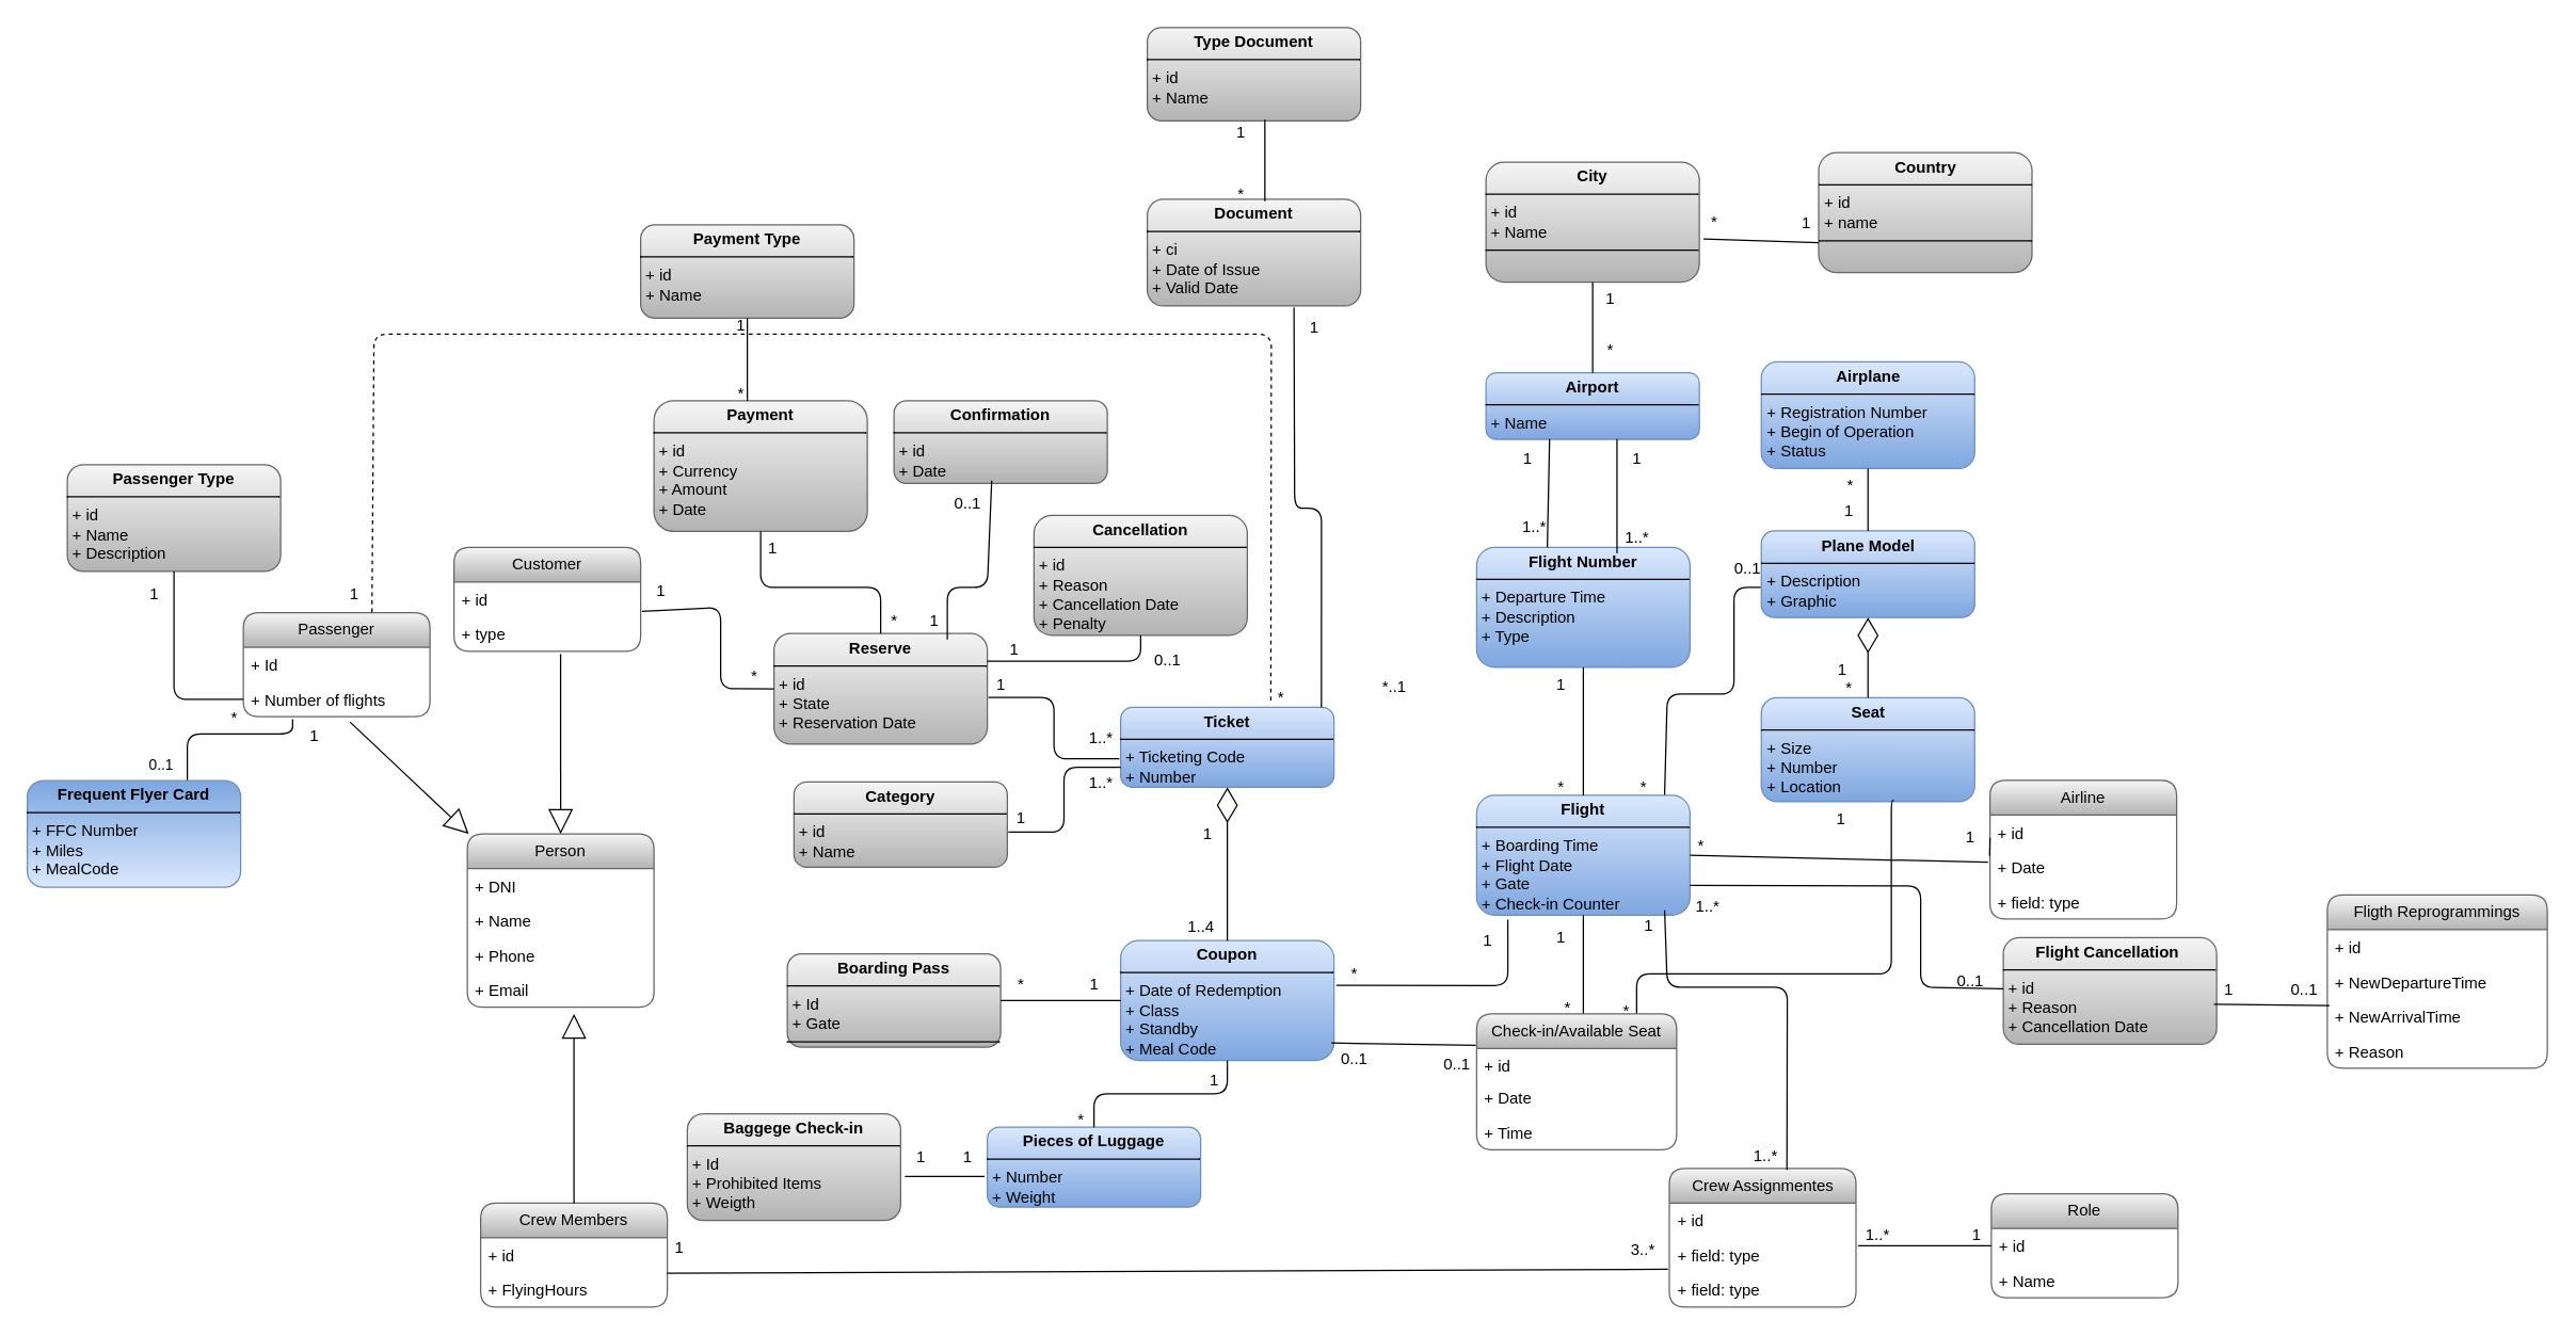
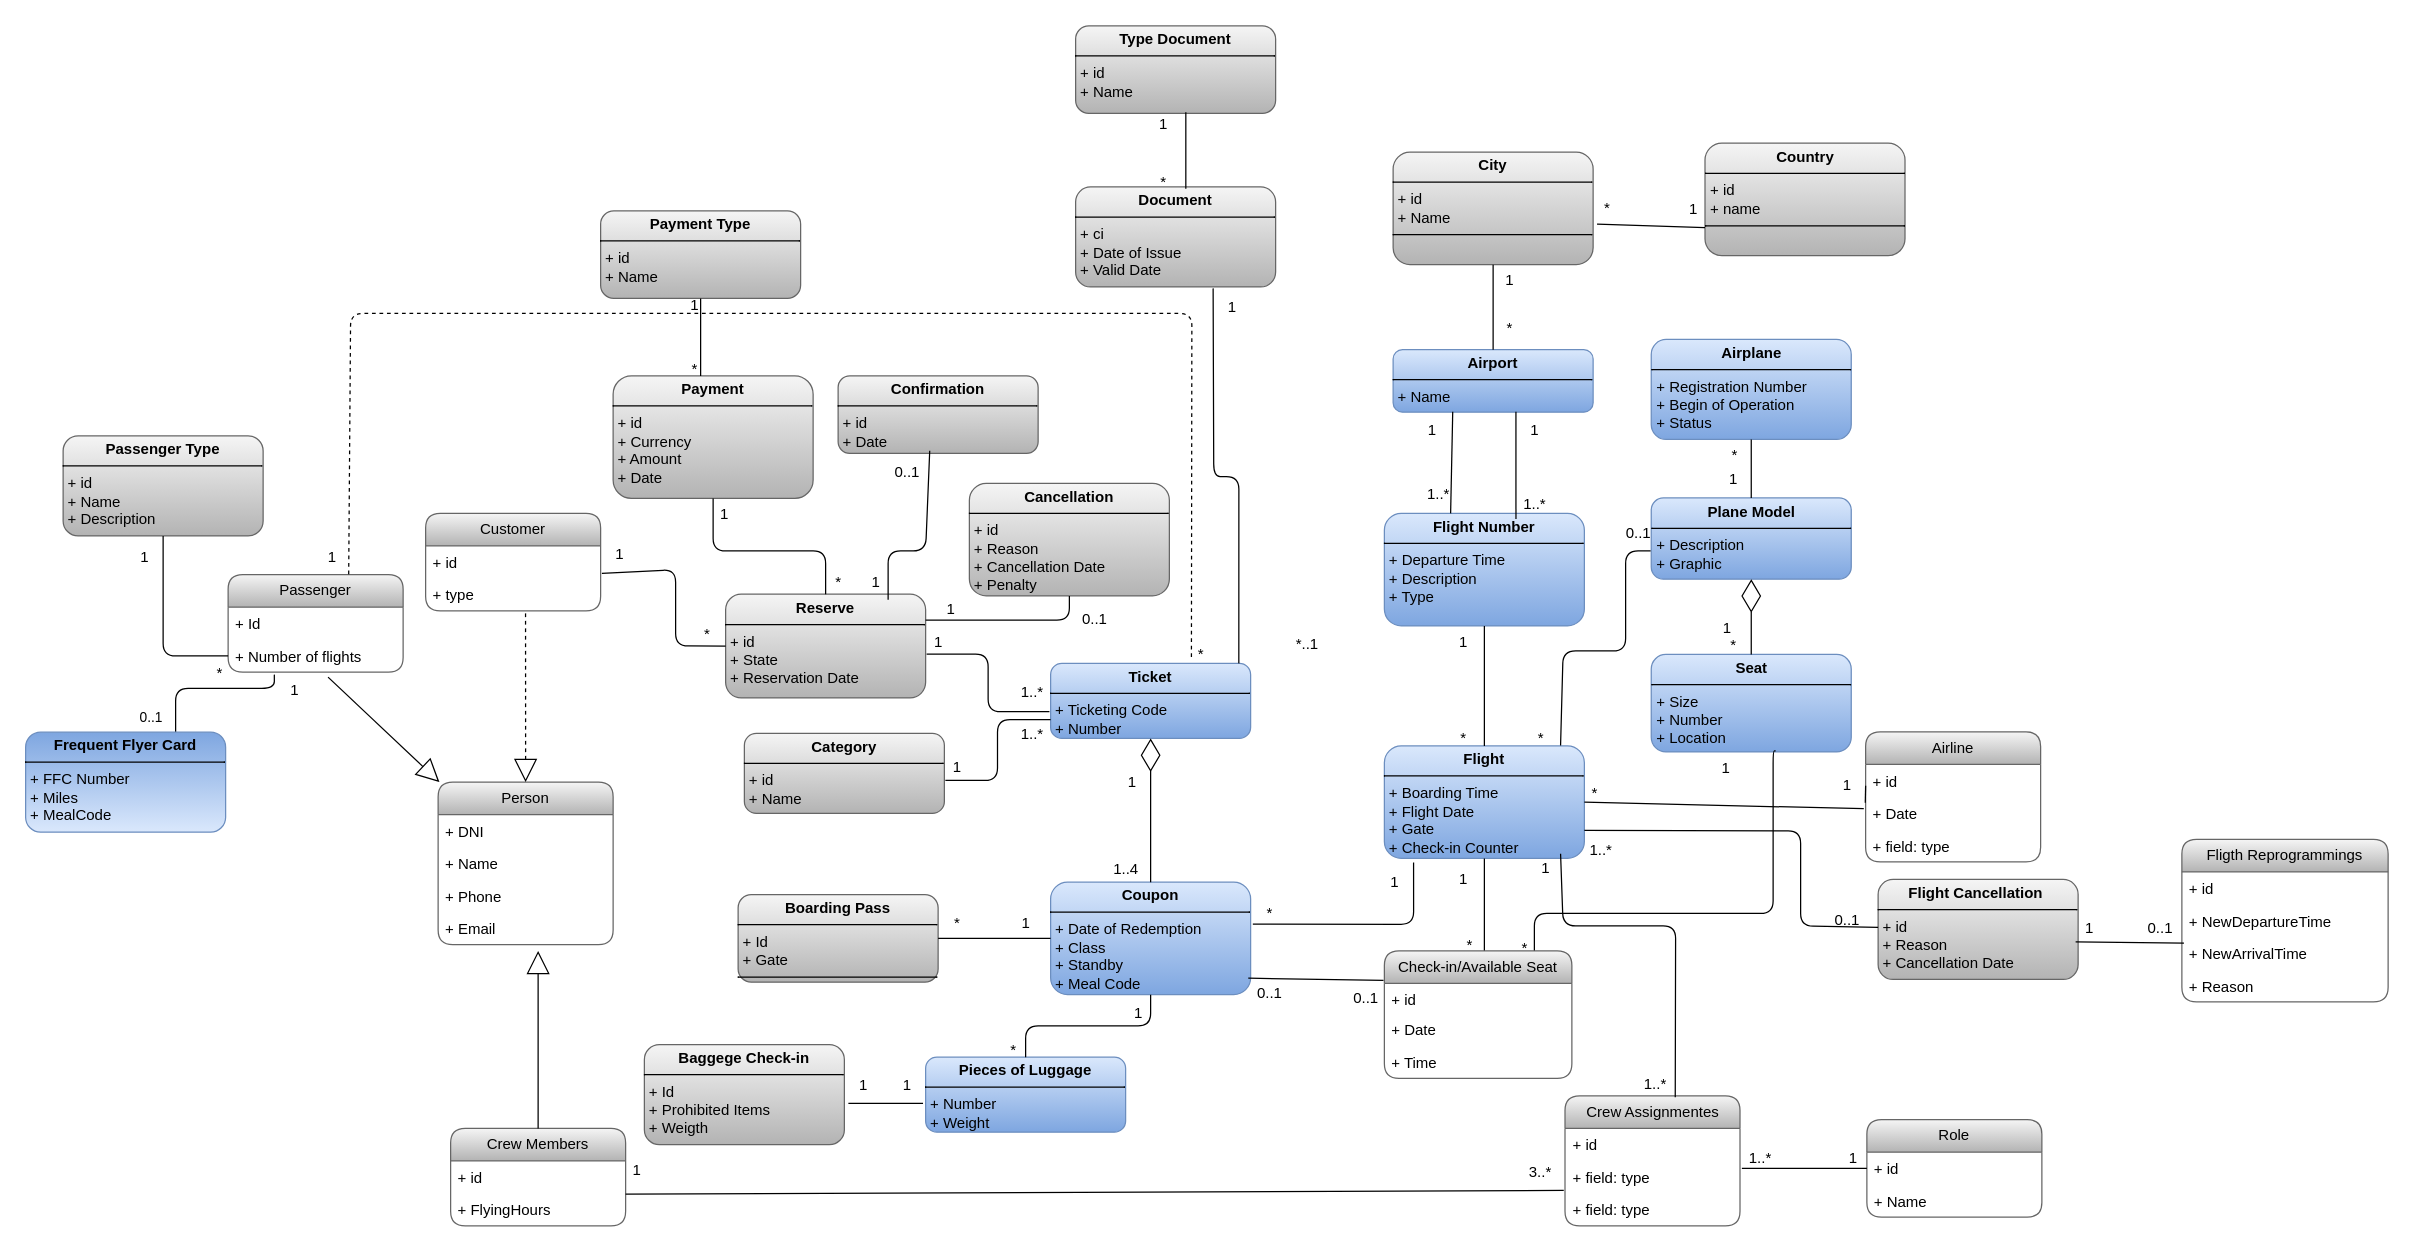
- <mxCell id="159" value="" style="endArrow=block;endSize=16;endFill=0;html=1;rounded=1;entryX=0.5;entryY=0;entryDx=0;entryDy=0;exitX=0.571;exitY=1.077;exitDx=0;exitDy=0;exitPerimeter=0;" parent="1" source="156" target="131" edge="1"><mxGeometry x="0.113" y="35" width="160" relative="1" as="geometry"><mxPoint x="420.22" y="507.004" as="sourcePoint" /><mxPoint x="440" y="515" as="targetPoint" /><mxPoint as="offset" /></mxGeometry></mxCell>
+ <mxCell id="159" value="" style="endArrow=block;endSize=16;endFill=0;html=1;rounded=1;entryX=0.5;entryY=0;entryDx=0;entryDy=0;exitX=0.571;exitY=1.077;exitDx=0;exitDy=0;exitPerimeter=0;dashed=1;" parent="1" source="156" target="131" edge="1"><mxGeometry x="0.113" y="35" width="160" relative="1" as="geometry"><mxPoint x="420.22" y="507.004" as="sourcePoint" /><mxPoint x="440" y="515" as="targetPoint" /><mxPoint as="offset" /></mxGeometry></mxCell>
